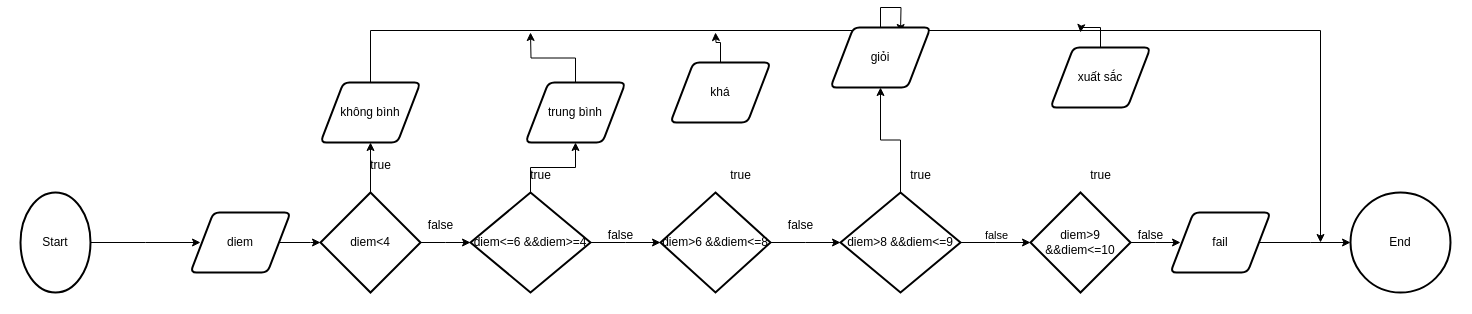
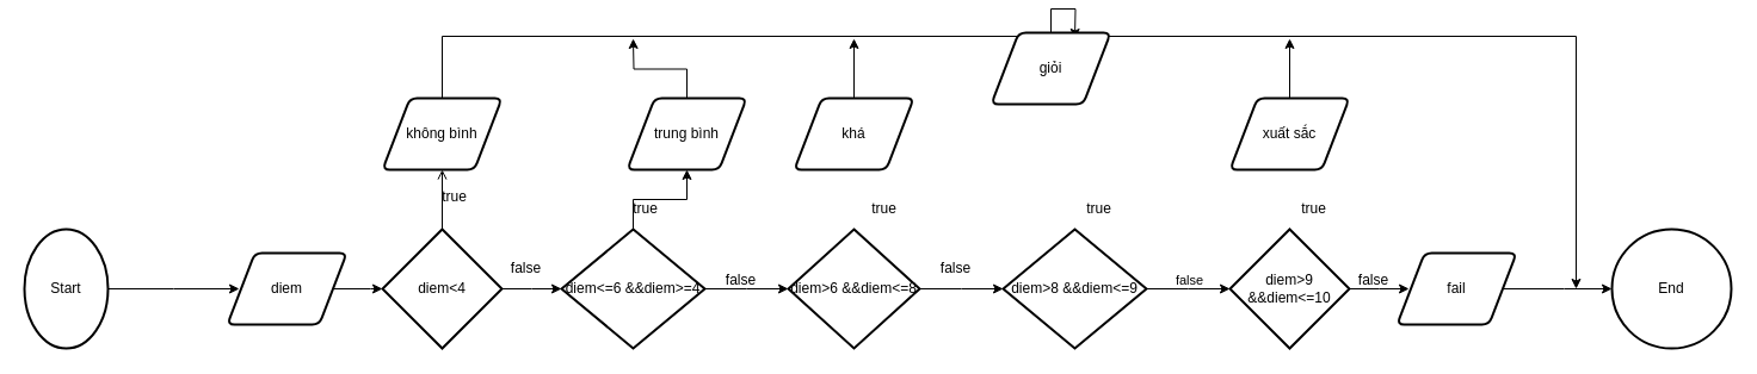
- <mxCell id="36" value="xuất sắc" style="shape=parallelogram;html=1;strokeWidth=2;perimeter=parallelogramPerimeter;whiteSpace=wrap;rounded=1;arcSize=12;size=0.23;" vertex="1" parent="1"><mxGeometry x="1050" y="40" width="100" height="60" as="geometry" /></mxCell>
+ <mxCell id="36" value="xuất sắc" style="shape=parallelogram;html=1;strokeWidth=2;perimeter=parallelogramPerimeter;whiteSpace=wrap;rounded=1;arcSize=12;size=0.23;" vertex="1" parent="1"><mxGeometry x="1030" y="75" width="100" height="60" as="geometry" /></mxCell>
- <mxCell id="32" value="khá" style="shape=parallelogram;html=1;strokeWidth=2;perimeter=parallelogramPerimeter;whiteSpace=wrap;rounded=1;arcSize=12;size=0.23;" vertex="1" parent="1"><mxGeometry x="670" y="55" width="100" height="60" as="geometry" /></mxCell>
+ <mxCell id="32" value="khá" style="shape=parallelogram;html=1;strokeWidth=2;perimeter=parallelogramPerimeter;whiteSpace=wrap;rounded=1;arcSize=12;size=0.23;" vertex="1" parent="1"><mxGeometry x="665" y="75" width="100" height="60" as="geometry" /></mxCell>
- <mxCell id="19" style="edgeStyle=orthogonalEdgeStyle;rounded=0;orthogonalLoop=1;jettySize=auto;html=1;entryX=0.5;entryY=1;entryDx=0;entryDy=0;" edge="1" parent="1" source="20" target="34"><mxGeometry relative="1" as="geometry" /></mxCell>
- <mxCell id="7" style="edgeStyle=orthogonalEdgeStyle;rounded=0;orthogonalLoop=1;jettySize=auto;html=1;entryX=0.5;entryY=1;entryDx=0;entryDy=0;" edge="1" parent="1" source="8" target="28"><mxGeometry relative="1" as="geometry" /></mxCell>
+ <mxCell id="7" style="edgeStyle=orthogonalEdgeStyle;rounded=0;orthogonalLoop=1;jettySize=auto;html=1;entryX=0.5;entryY=1;entryDx=0;entryDy=0;endArrow=open;" edge="1" parent="1" source="8" target="28"><mxGeometry relative="1" as="geometry" /></mxCell>
